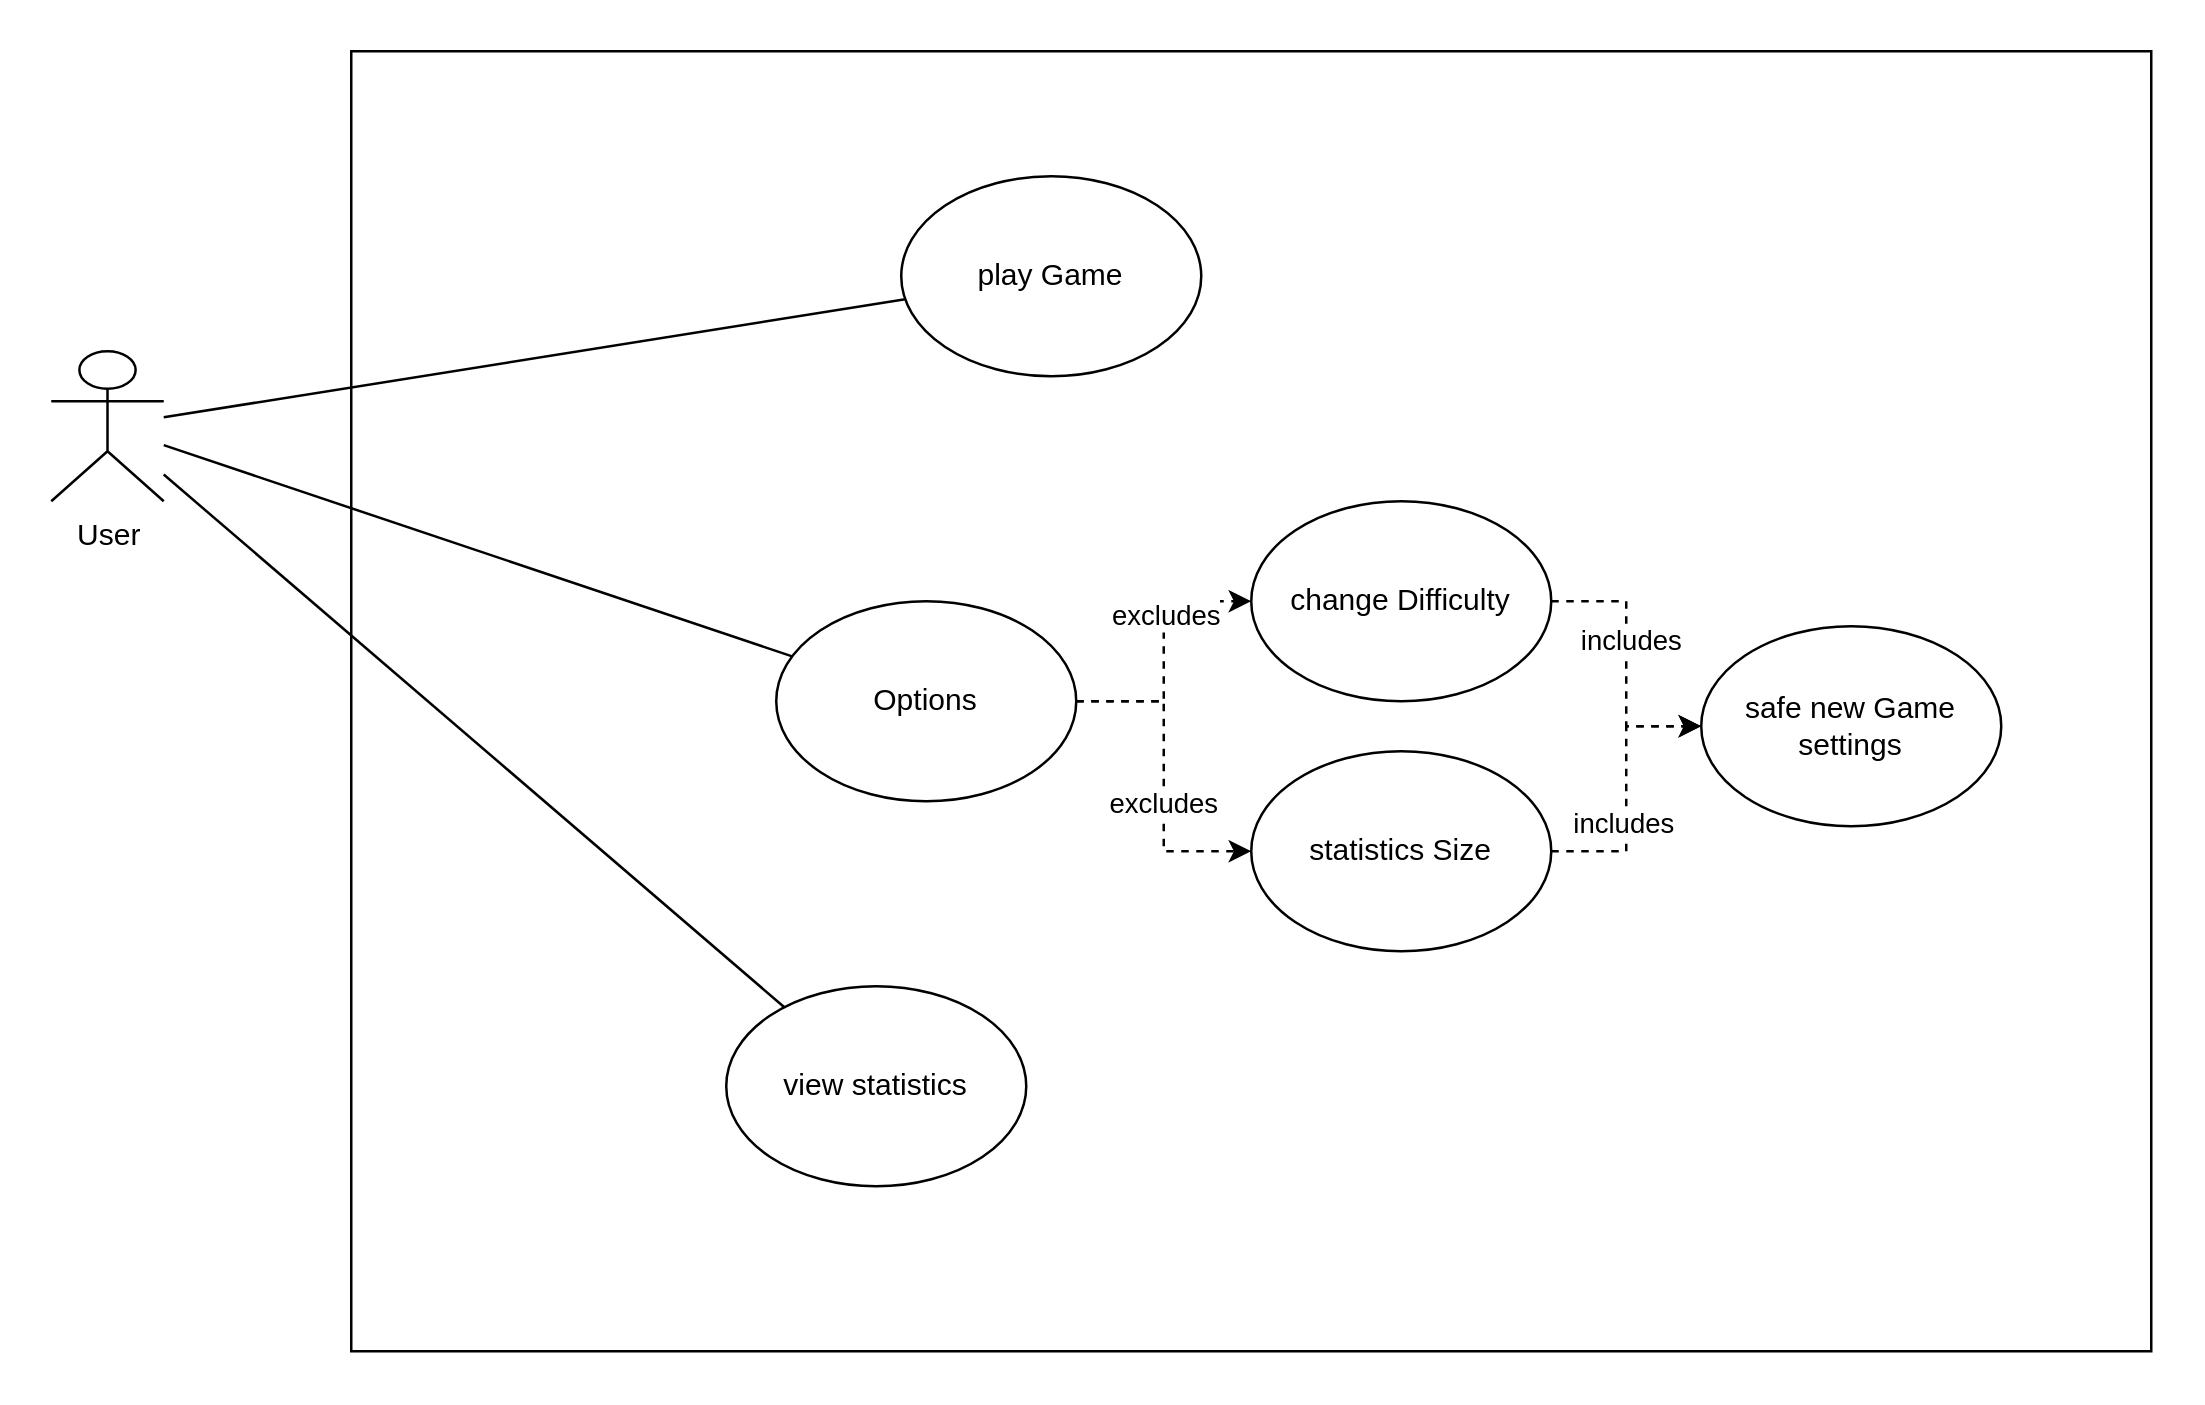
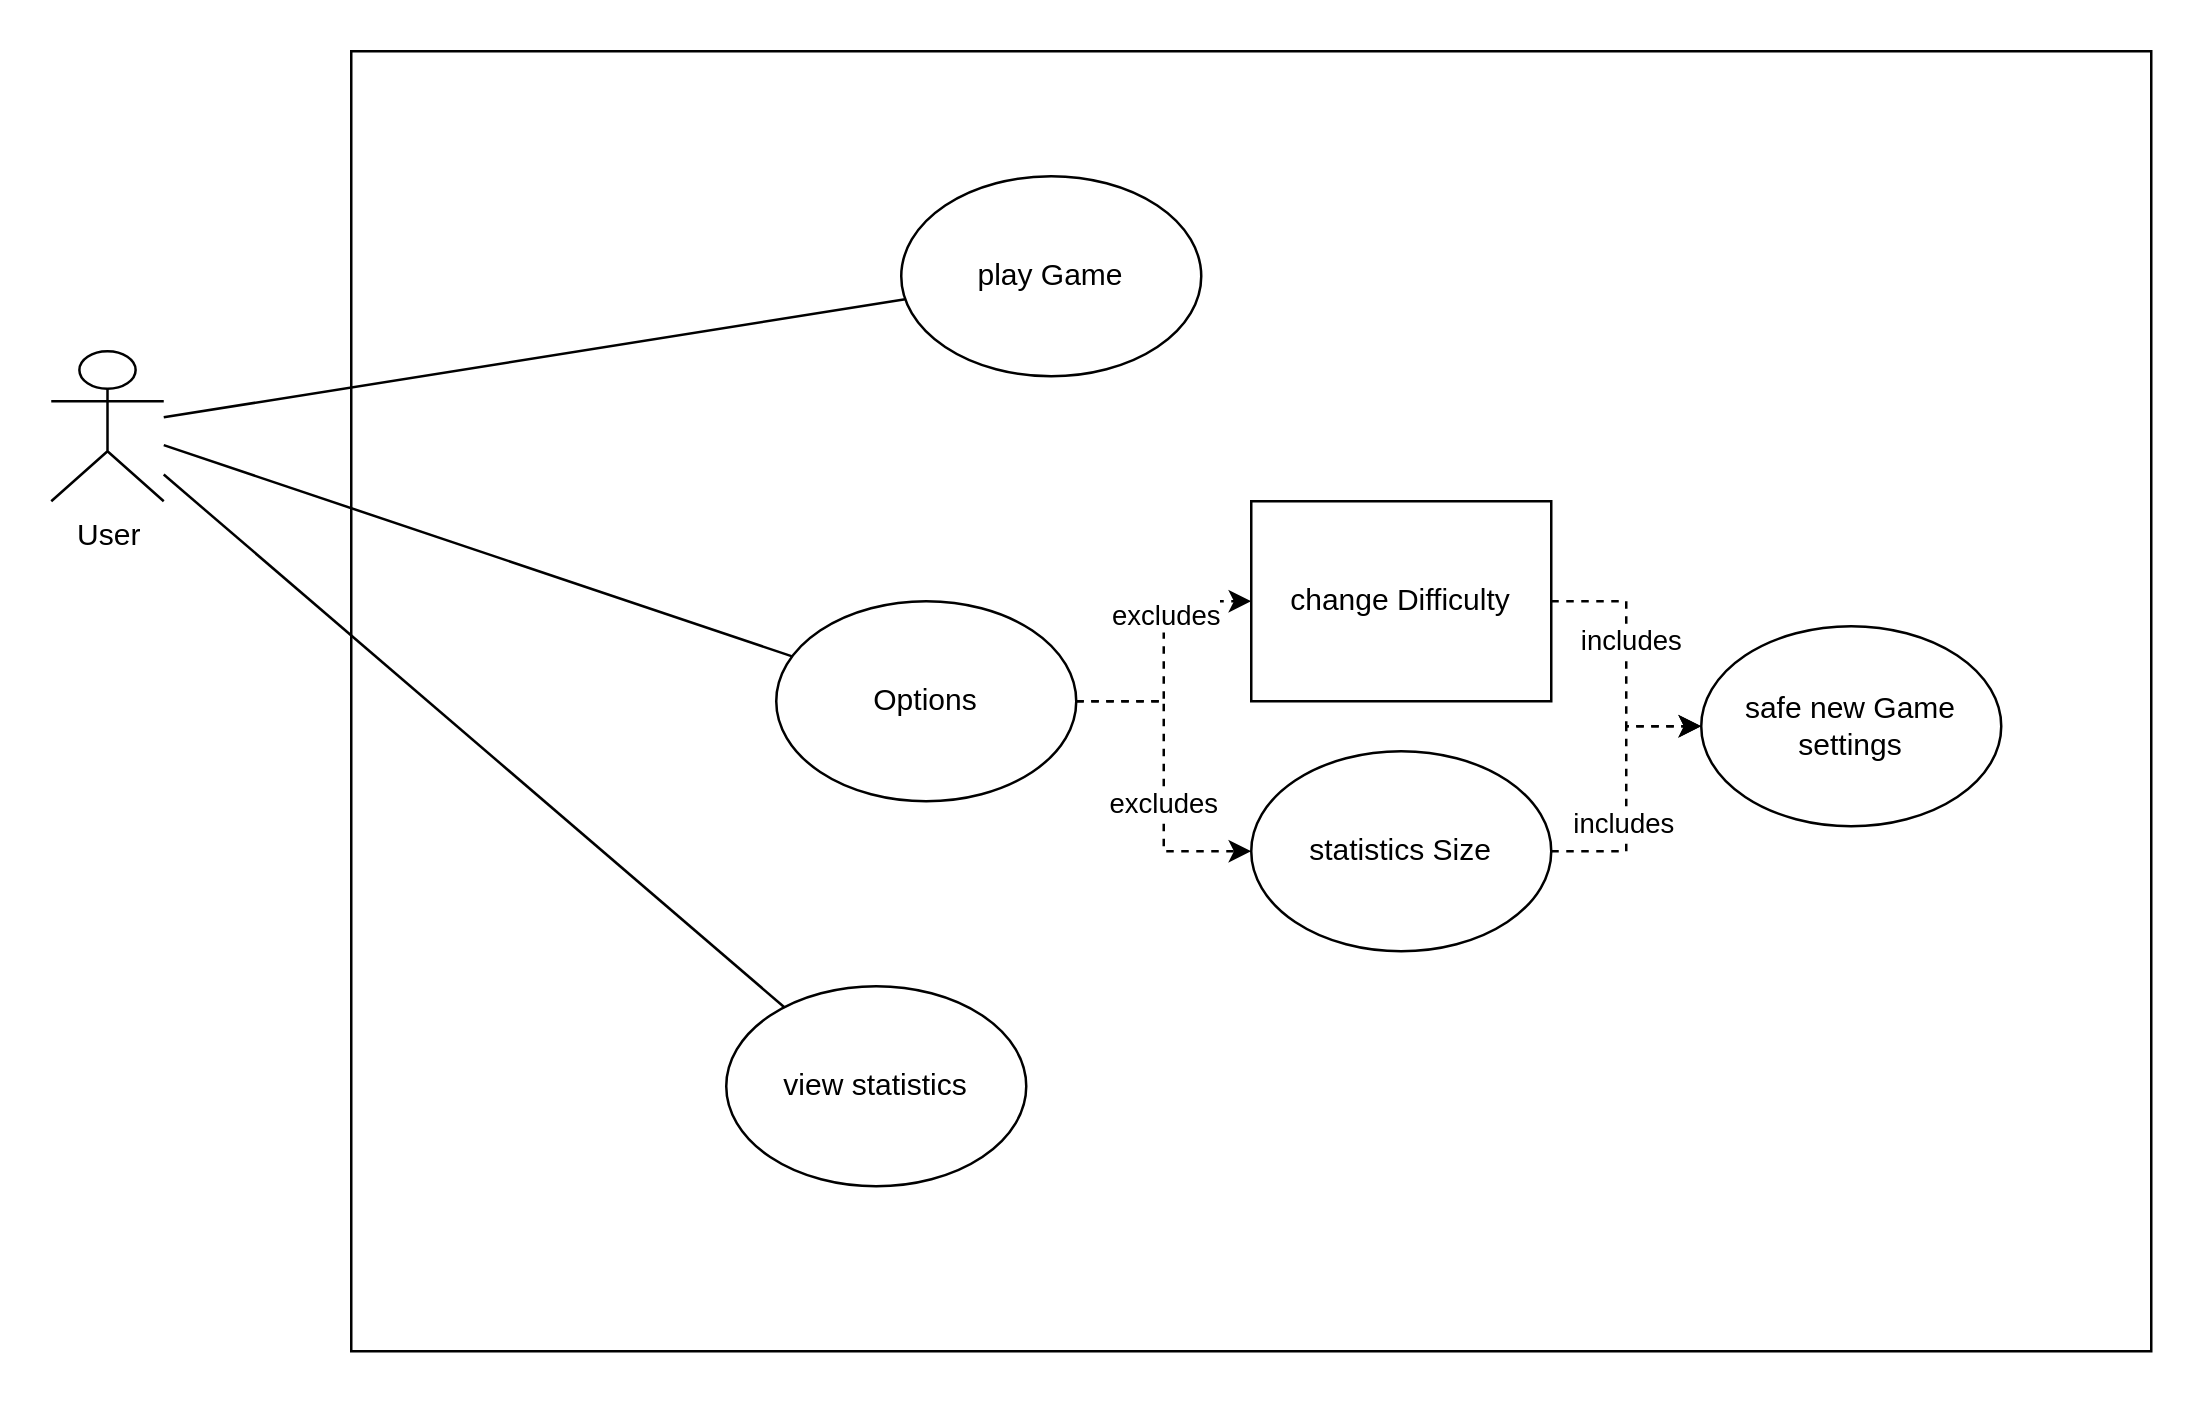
- <mxCell id="12" value="change Difficulty" style="ellipse;whiteSpace=wrap;html=1;" parent="1" vertex="1"><mxGeometry x="500" y="200" width="120" height="80" as="geometry" /></mxCell>
+ <mxCell id="12" value="change Difficulty" style="whiteSpace=wrap;html=1;rounded=0;" parent="1" vertex="1"><mxGeometry x="500" y="200" width="120" height="80" as="geometry" /></mxCell>
